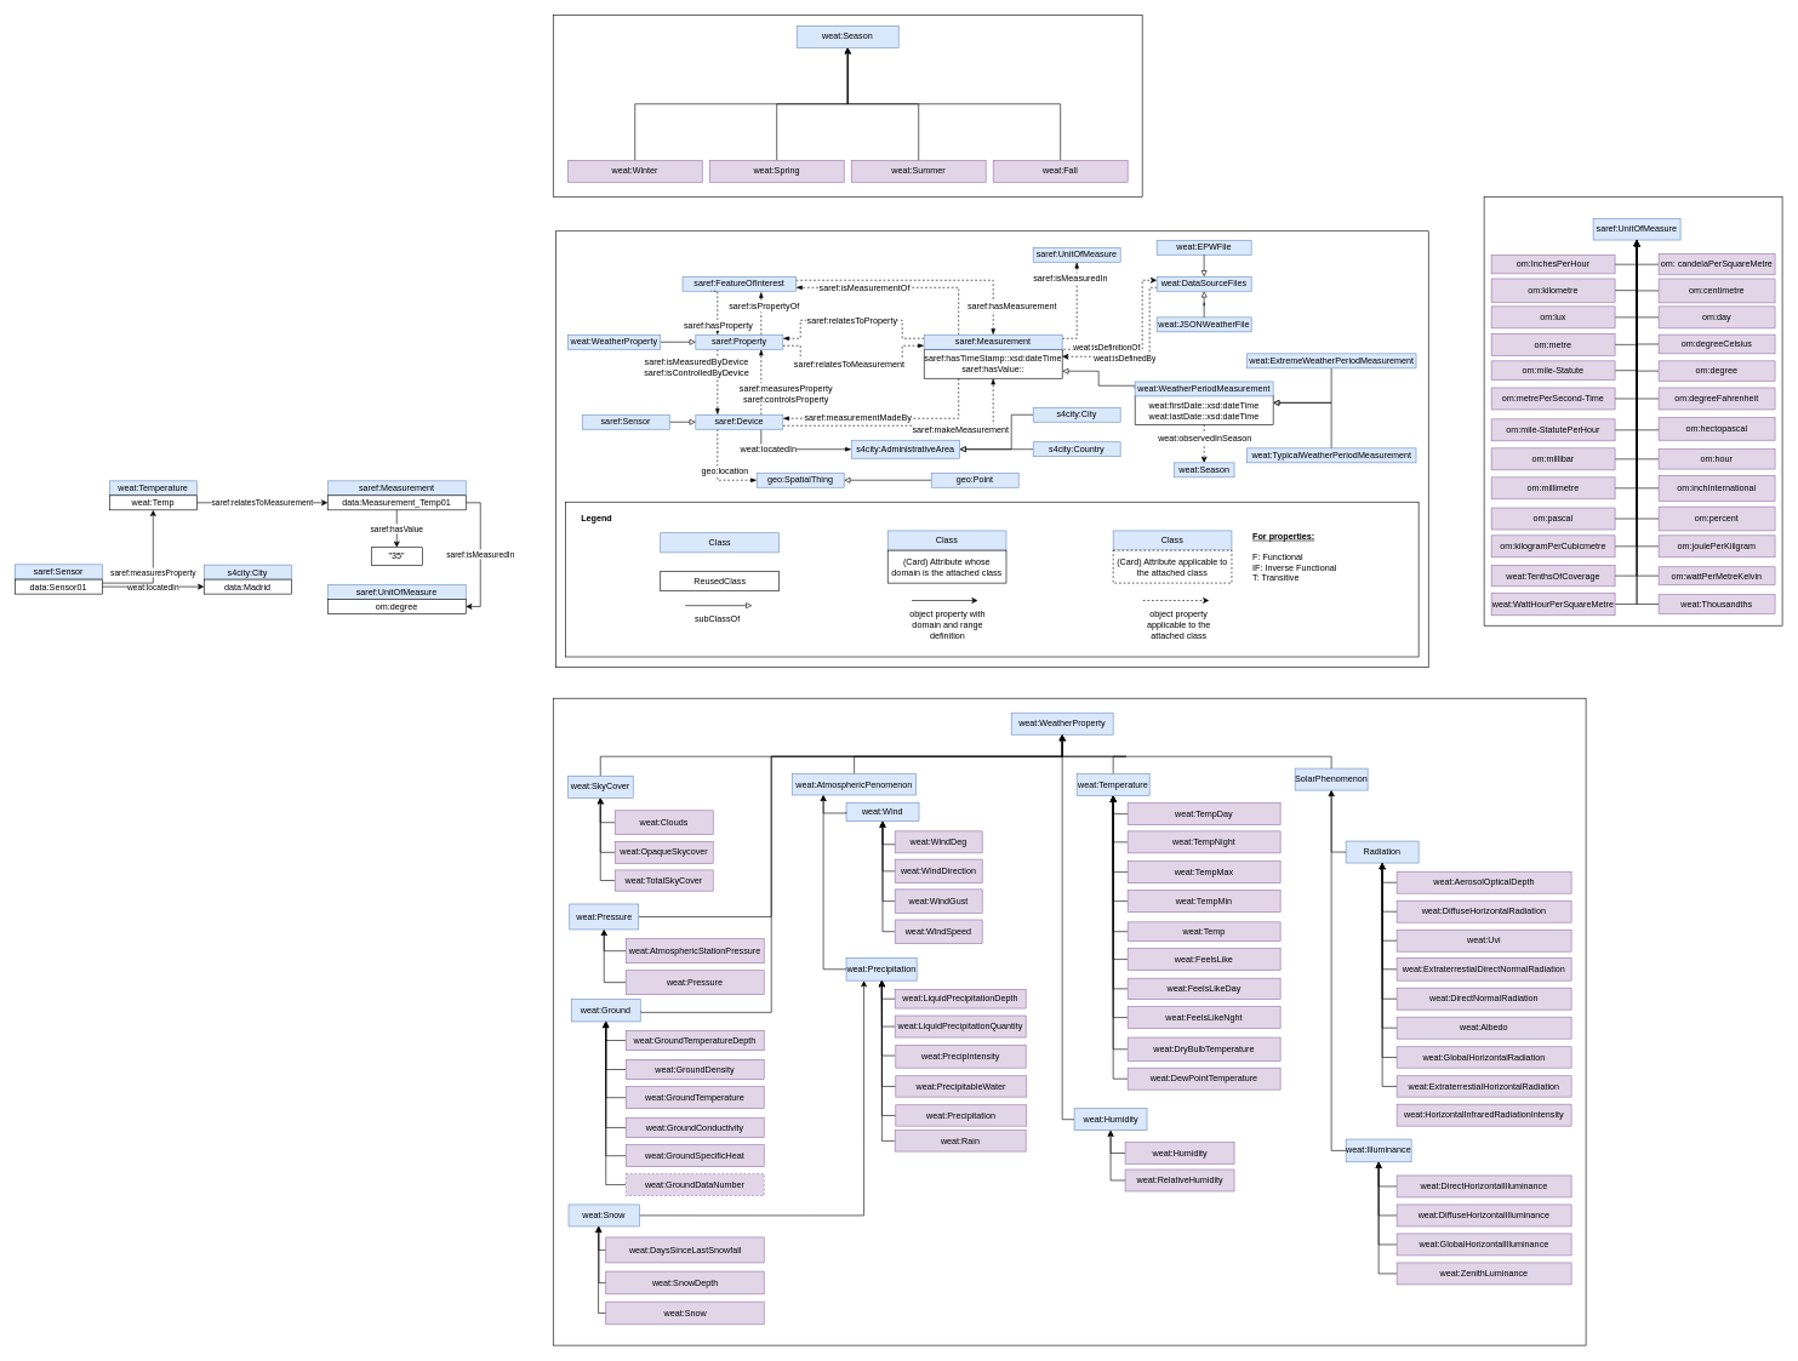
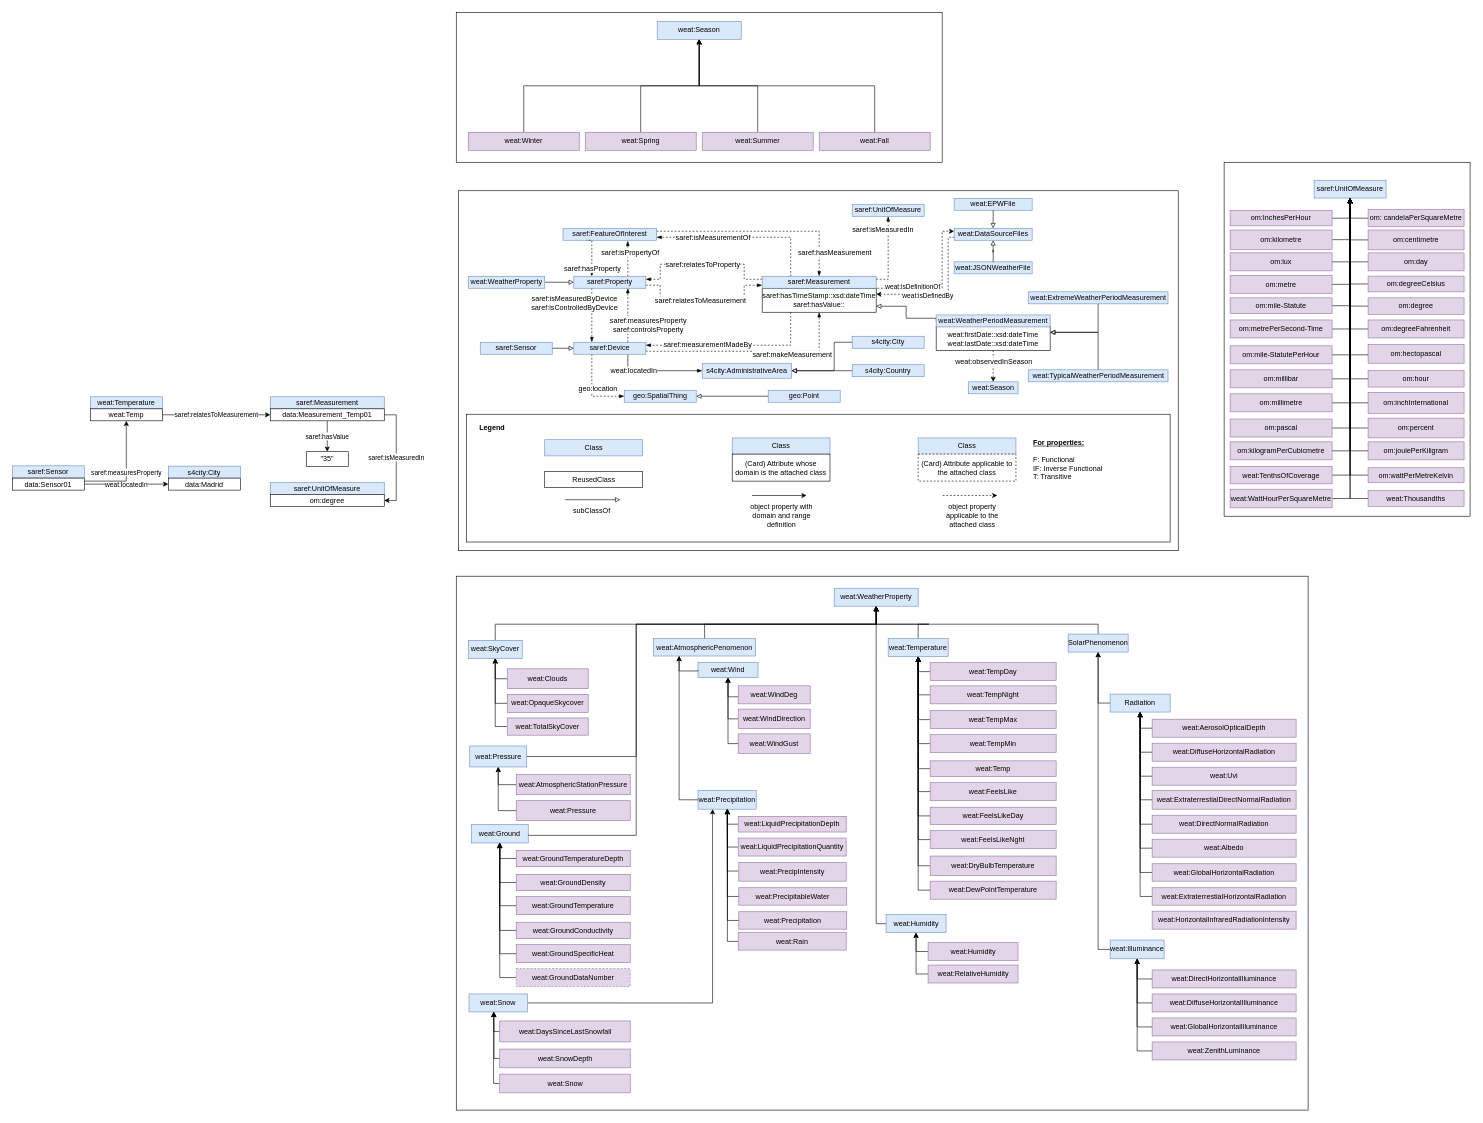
- <mxCell id="233" style="edgeStyle=orthogonalEdgeStyle;rounded=0;orthogonalLoop=1;jettySize=auto;html=1;exitX=0;exitY=0.5;exitDx=0;exitDy=0;" parent="145" source="234" target="232" edge="1"><mxGeometry relative="1" as="geometry"><Array as="points"><mxPoint x="453" y="321" /></Array></mxGeometry></mxCell>
- <mxCell id="234" value="weat:WindSpeed&lt;br&gt;" style="rounded=0;whiteSpace=wrap;html=1;fillColor=#e1d5e7;strokeColor=#9673a6;" parent="145" vertex="1"><mxGeometry x="470" y="304.68" width="120" height="32.5" as="geometry" /></mxCell>
